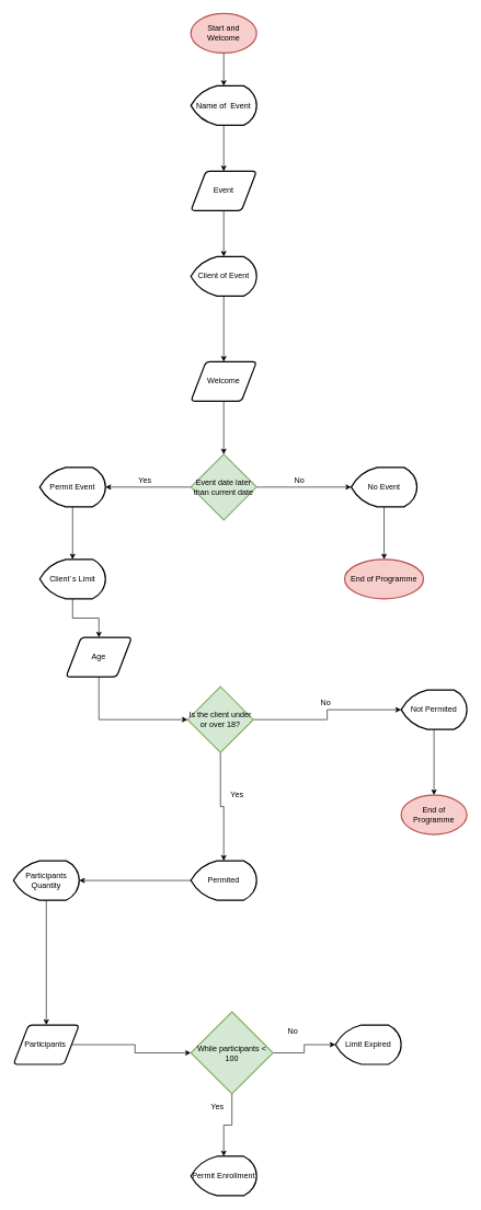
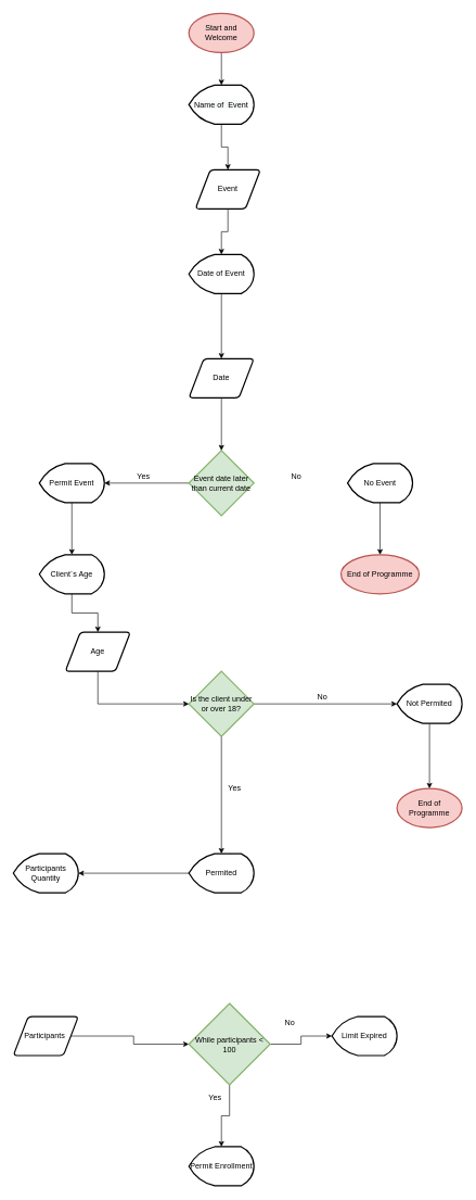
- <mxCell id="7" value="Event" style="shape=parallelogram;html=1;strokeWidth=2;perimeter=parallelogramPerimeter;whiteSpace=wrap;rounded=1;arcSize=12;size=0.23;" parent="1" vertex="1"><mxGeometry x="290" y="260" width="100" height="60" as="geometry" /></mxCell>
+ <mxCell id="7" value="Event" style="shape=parallelogram;html=1;strokeWidth=2;perimeter=parallelogramPerimeter;whiteSpace=wrap;rounded=1;arcSize=12;size=0.23;" parent="1" vertex="1"><mxGeometry x="300" y="260" width="100" height="60" as="geometry" /></mxCell>
- <mxCell id="41" value="Client of Event" style="strokeWidth=2;html=1;shape=mxgraph.flowchart.display;whiteSpace=wrap;" vertex="1" parent="1"><mxGeometry x="290" y="390" width="100" height="60" as="geometry" /></mxCell>
+ <mxCell id="41" value="Date of Event" style="strokeWidth=2;html=1;shape=mxgraph.flowchart.display;whiteSpace=wrap;" vertex="1" parent="1"><mxGeometry x="290" y="390" width="100" height="60" as="geometry" /></mxCell>
- <mxCell id="43" value="Welcome" style="shape=parallelogram;html=1;strokeWidth=2;perimeter=parallelogramPerimeter;whiteSpace=wrap;rounded=1;arcSize=12;size=0.23;" vertex="1" parent="1"><mxGeometry x="290" y="550" width="100" height="60" as="geometry" /></mxCell>
+ <mxCell id="43" value="Date" style="shape=parallelogram;html=1;strokeWidth=2;perimeter=parallelogramPerimeter;whiteSpace=wrap;rounded=1;arcSize=12;size=0.23;" vertex="1" parent="1"><mxGeometry x="290" y="550" width="100" height="60" as="geometry" /></mxCell>
- <mxCell id="9" style="edgeStyle=orthogonalEdgeStyle;rounded=0;orthogonalLoop=1;jettySize=auto;html=1;exitX=1;exitY=0.5;exitDx=0;exitDy=0;exitPerimeter=0;entryX=0;entryY=0.5;entryDx=0;entryDy=0;entryPerimeter=0;" parent="1" source="10" target="14" edge="1"><mxGeometry relative="1" as="geometry" /></mxCell>
- <mxCell id="19" value="Client´s Limit" style="strokeWidth=2;html=1;shape=mxgraph.flowchart.display;whiteSpace=wrap;" vertex="1" parent="1"><mxGeometry x="60" y="851" width="100" height="60" as="geometry" /></mxCell>
+ <mxCell id="19" value="Client´s Age" style="strokeWidth=2;html=1;shape=mxgraph.flowchart.display;whiteSpace=wrap;" vertex="1" parent="1"><mxGeometry x="60" y="851" width="100" height="60" as="geometry" /></mxCell>
- <mxCell id="22" value="Is the client under or over 18?" style="strokeWidth=2;html=1;shape=mxgraph.flowchart.decision;whiteSpace=wrap;fillColor=#d5e8d4;strokeColor=#82b366;" vertex="1" parent="1"><mxGeometry x="285" y="1045" width="100" height="100" as="geometry" /></mxCell>
+ <mxCell id="22" value="Is the client under or over 18?" style="strokeWidth=2;html=1;shape=mxgraph.flowchart.decision;whiteSpace=wrap;fillColor=#d5e8d4;strokeColor=#82b366;" vertex="1" parent="1"><mxGeometry x="290" y="1030" width="100" height="100" as="geometry" /></mxCell>
- <mxCell id="31" style="edgeStyle=orthogonalEdgeStyle;rounded=0;orthogonalLoop=1;jettySize=auto;html=1;entryX=0.5;entryY=0;entryDx=0;entryDy=0;" edge="1" parent="1" source="32" target="30"><mxGeometry relative="1" as="geometry" /></mxCell>
